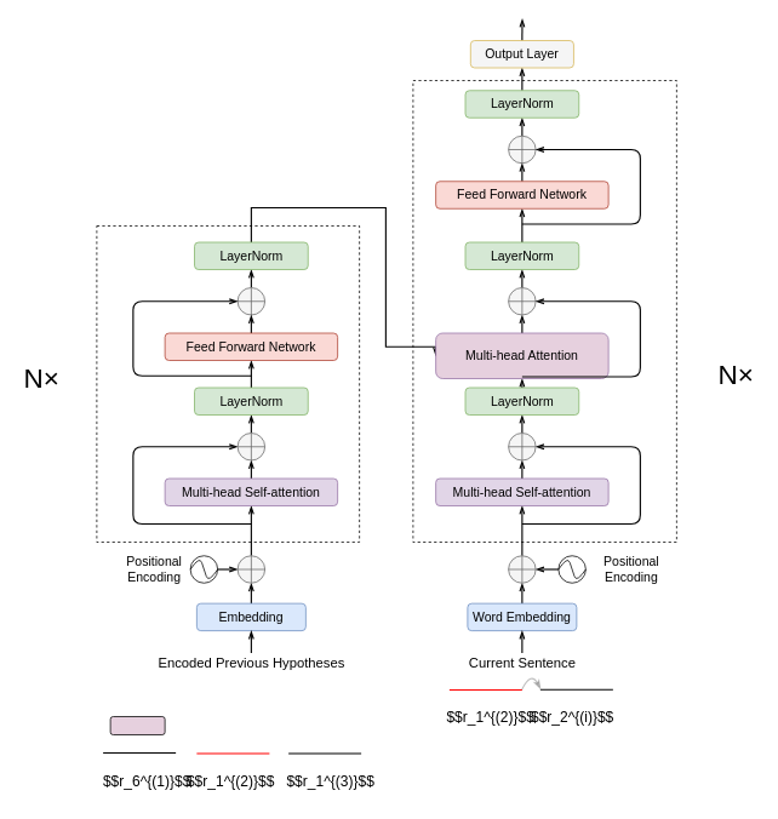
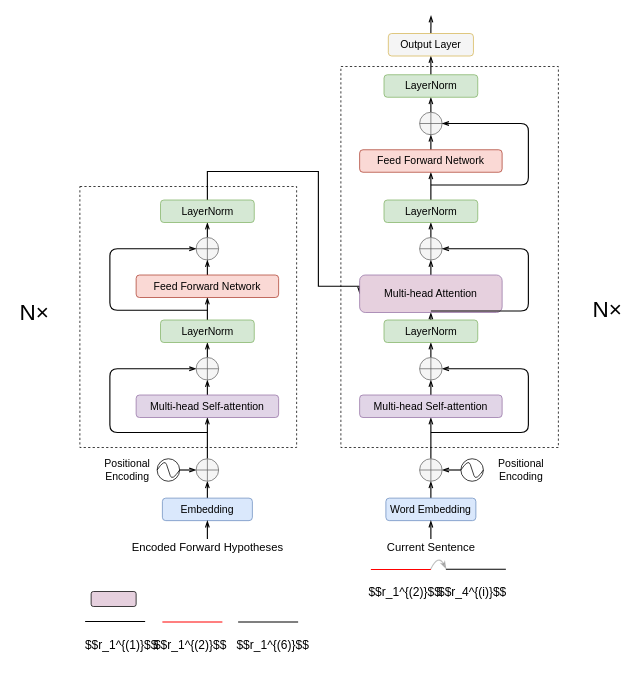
- <mxCell id="31" value="&lt;font style=&quot;font-size: 15px&quot;&gt;Encoded Previous Hypotheses&lt;/font&gt;" style="text;html=1;align=center;verticalAlign=middle;resizable=0;points=[];autosize=1;strokeColor=none;fillColor=none;" parent="1" vertex="1"><mxGeometry x="166" y="718" width="220" height="20" as="geometry" /></mxCell>
+ <mxCell id="31" value="&lt;font style=&quot;font-size: 15px&quot;&gt;Encoded Forward Hypotheses&lt;/font&gt;" style="text;html=1;align=center;verticalAlign=middle;resizable=0;points=[];autosize=1;strokeColor=none;fillColor=none;" parent="1" vertex="1"><mxGeometry x="166" y="718" width="220" height="20" as="geometry" /></mxCell>
- <mxCell id="3" value="&lt;font style=&quot;font-size: 16px&quot;&gt;$$r_2^{(i)}$$&lt;/font&gt;" style="text;html=1;align=center;verticalAlign=middle;resizable=0;points=[];autosize=1;strokeColor=none;fillColor=none;fontSize=30;" vertex="1" parent="1"><mxGeometry x="574" y="758.69" width="110" height="50" as="geometry" /></mxCell>
+ <mxCell id="3" value="&lt;font style=&quot;font-size: 16px&quot;&gt;$$r_4^{(i)}$$&lt;/font&gt;" style="text;html=1;align=center;verticalAlign=middle;resizable=0;points=[];autosize=1;strokeColor=none;fillColor=none;fontSize=30;" vertex="1" parent="1"><mxGeometry x="574" y="758.69" width="110" height="50" as="geometry" /></mxCell>
- <mxCell id="68" value="&lt;font style=&quot;font-size: 16px&quot;&gt;$$r_6^{(1)}$$&lt;/font&gt;" style="text;html=1;align=center;verticalAlign=middle;resizable=0;points=[];autosize=1;strokeColor=none;fillColor=none;fontSize=30;" vertex="1" parent="1"><mxGeometry x="106" y="828.69" width="110" height="50" as="geometry" /></mxCell>
+ <mxCell id="68" value="&lt;font style=&quot;font-size: 16px&quot;&gt;$$r_1^{(1)}$$&lt;/font&gt;" style="text;html=1;align=center;verticalAlign=middle;resizable=0;points=[];autosize=1;strokeColor=none;fillColor=none;fontSize=30;" vertex="1" parent="1"><mxGeometry x="106" y="828.69" width="110" height="50" as="geometry" /></mxCell>
- <mxCell id="4" value="&lt;font style=&quot;font-size: 16px&quot;&gt;$$r_1^{(3)}$$&lt;/font&gt;" style="text;html=1;align=center;verticalAlign=middle;resizable=0;points=[];autosize=1;strokeColor=none;fillColor=none;fontSize=30;" vertex="1" parent="1"><mxGeometry x="308" y="828.69" width="110" height="50" as="geometry" /></mxCell>
+ <mxCell id="4" value="&lt;font style=&quot;font-size: 16px&quot;&gt;$$r_1^{(6)}$$&lt;/font&gt;" style="text;html=1;align=center;verticalAlign=middle;resizable=0;points=[];autosize=1;strokeColor=none;fillColor=none;fontSize=30;" vertex="1" parent="1"><mxGeometry x="308" y="828.69" width="110" height="50" as="geometry" /></mxCell>
